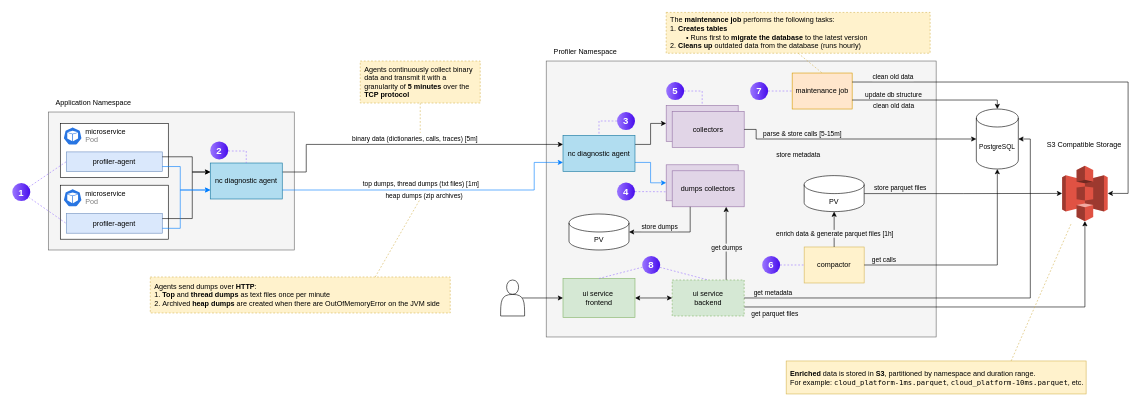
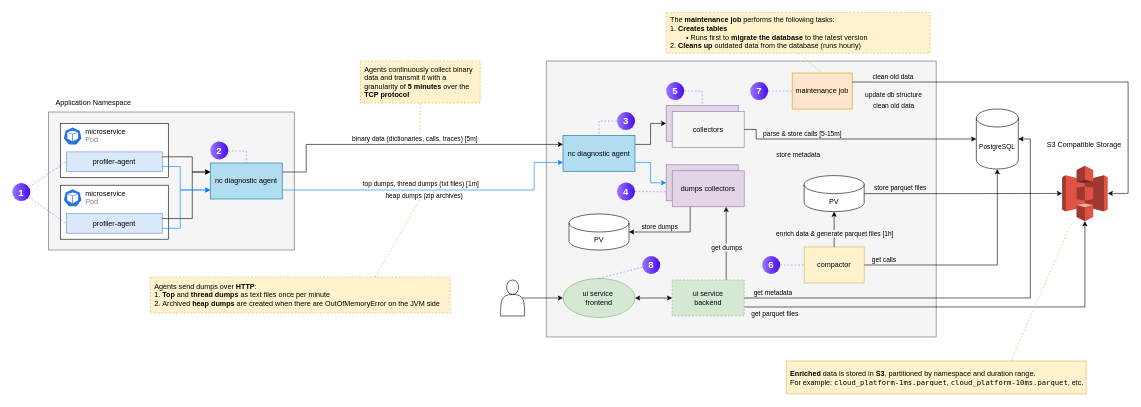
- <mxCell id="44" value="Profiler Namespace" style="text;html=1;align=center;verticalAlign=middle;resizable=0;points=[];autosize=1;strokeColor=none;fillColor=none;" parent="1" vertex="1"><mxGeometry x="910" y="71" width="130" height="30" as="geometry" /></mxCell>
- <mxCell id="27" style="edgeStyle=orthogonalEdgeStyle;rounded=0;orthogonalLoop=1;jettySize=auto;html=1;exitX=1;exitY=0.75;exitDx=0;exitDy=0;entryX=0.5;entryY=0;entryDx=0;entryDy=0;entryPerimeter=0;" parent="1" source="26" target="8" edge="1"><mxGeometry relative="1" as="geometry"><Array as="points"><mxPoint x="1662" y="166" /></Array></mxGeometry></mxCell>
- <mxCell id="6" value="collectors" style="rounded=0;whiteSpace=wrap;html=1;fillColor=#E1D5E7;strokeColor=#9673a6;" parent="4" vertex="1"><mxGeometry x="10" y="10" width="120" height="60" as="geometry" /></mxCell>
+ <mxCell id="6" value="collectors" style="rounded=0;whiteSpace=wrap;html=1;fillColor=#f5f5f5;strokeColor=#9673a6;" parent="4" vertex="1"><mxGeometry x="10" y="10" width="120" height="60" as="geometry" /></mxCell>
- <mxCell id="87" style="rounded=0;orthogonalLoop=1;jettySize=auto;html=1;entryX=0.5;entryY=0;entryDx=0;entryDy=0;strokeColor=#9B76FF;endArrow=none;startFill=0;dashed=1;" parent="1" source="88" target="20" edge="1"><mxGeometry relative="1" as="geometry" /></mxCell>
- <mxCell id="23" value="ui service&amp;nbsp;&lt;div&gt;frontend&lt;/div&gt;" style="whiteSpace=wrap;html=1;fillColor=#D5E8D4;strokeColor=#82B366;rounded=0;" parent="1" vertex="1"><mxGeometry x="938" y="463.5" width="120" height="65" as="geometry" /></mxCell>
+ <mxCell id="23" value="ui service&amp;nbsp;&lt;div&gt;frontend&lt;/div&gt;" style="ellipse;whiteSpace=wrap;html=1;fillColor=#D5E8D4;strokeColor=#82B366;" parent="1" vertex="1"><mxGeometry x="938" y="463.5" width="120" height="65" as="geometry" /></mxCell>
